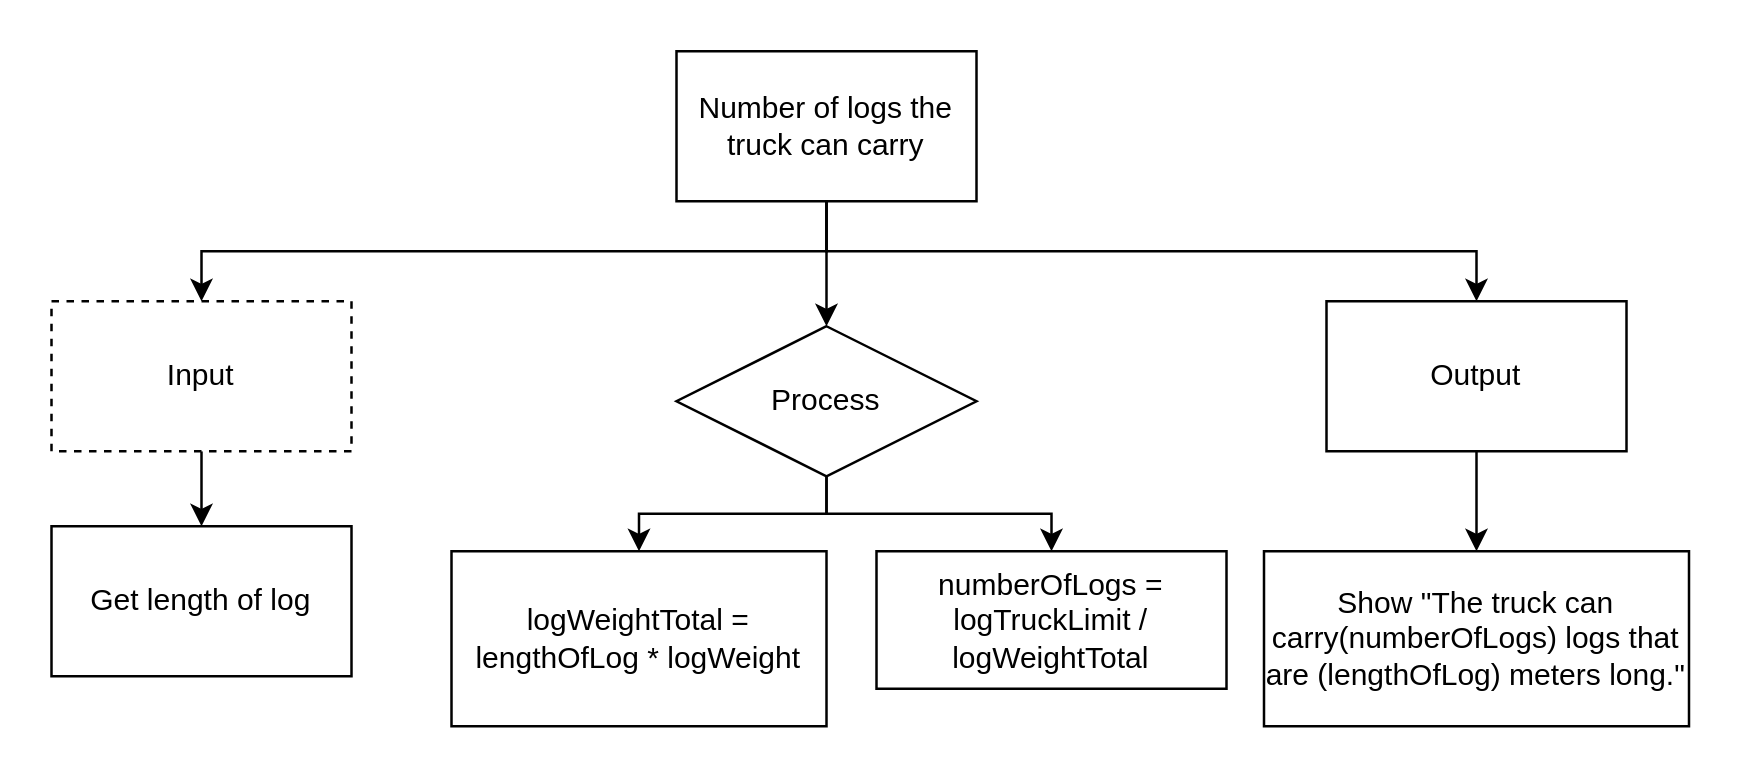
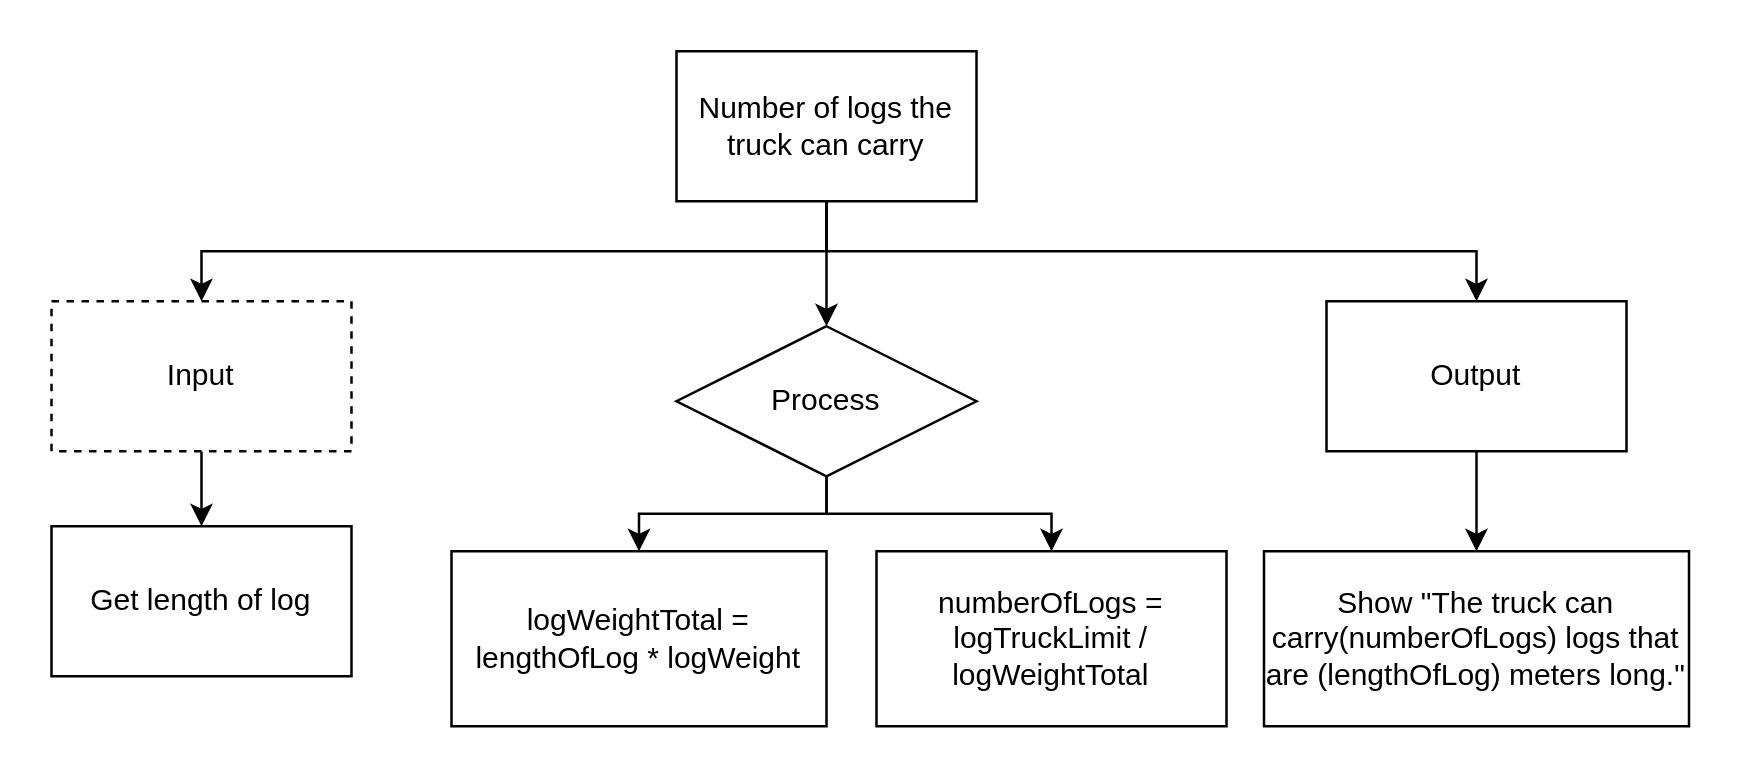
- <mxCell id="15" value="numberOfLogs = logTruckLimit / logWeightTotal" style="rounded=0;whiteSpace=wrap;html=1;" vertex="1" parent="1"><mxGeometry x="350" y="220" width="140" height="55" as="geometry" /></mxCell>
+ <mxCell id="15" value="numberOfLogs = logTruckLimit / logWeightTotal" style="rounded=0;whiteSpace=wrap;html=1;" vertex="1" parent="1"><mxGeometry x="350" y="220" width="140" height="70" as="geometry" /></mxCell>
